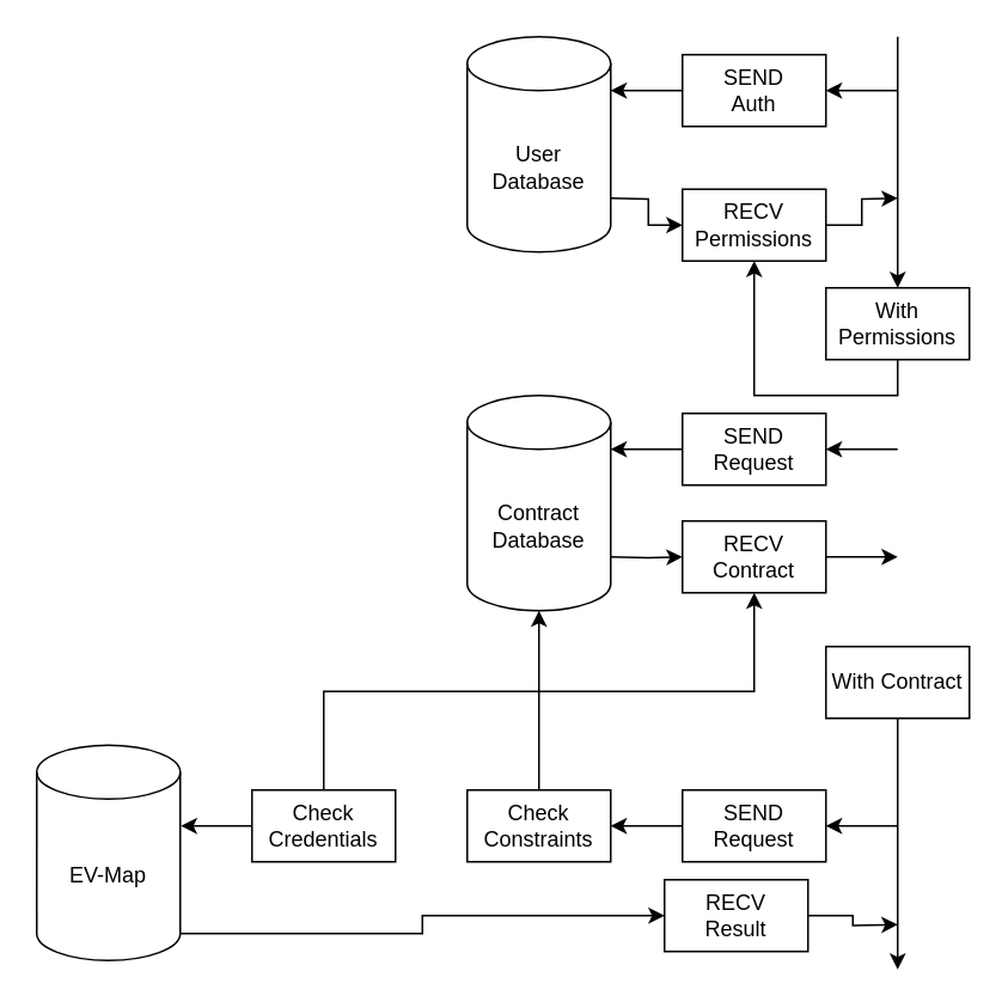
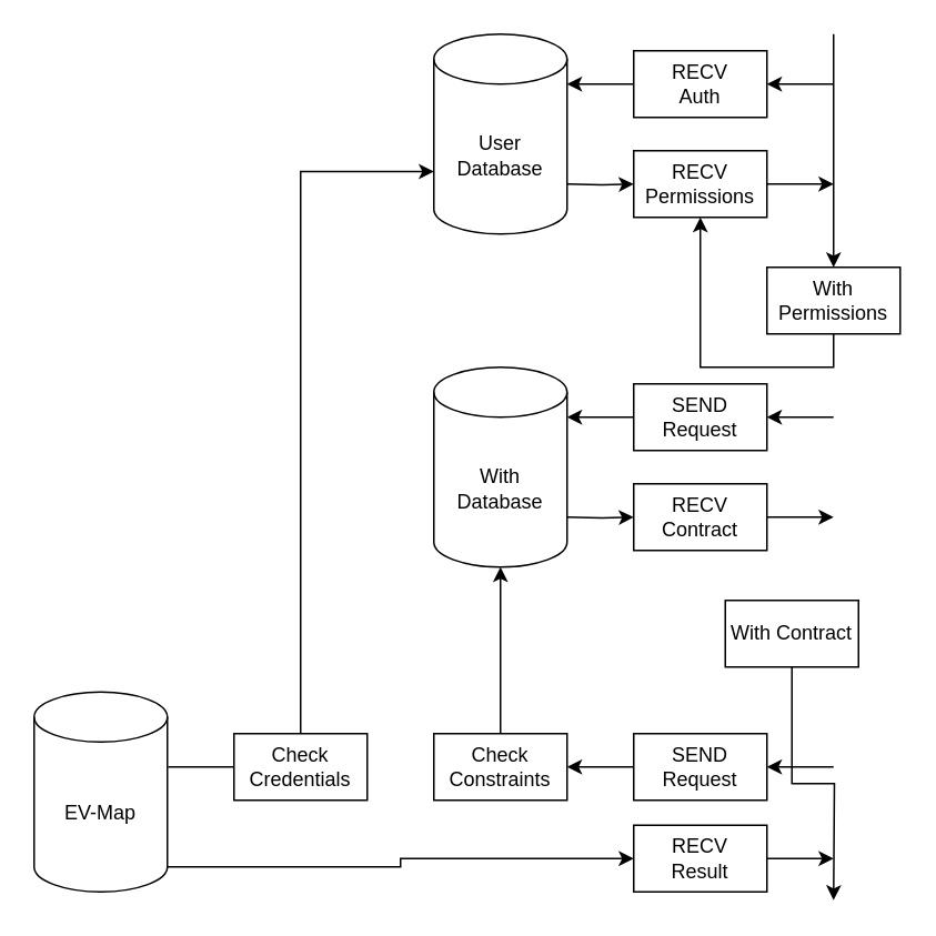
- <mxCell id="6" value="SEND&lt;br&gt;Auth" style="rounded=0;whiteSpace=wrap;html=1;" vertex="1" parent="1"><mxGeometry x="380" y="30" width="80" height="40" as="geometry" /></mxCell>
+ <mxCell id="6" value="RECV&lt;br&gt;Auth" style="rounded=0;whiteSpace=wrap;html=1;" vertex="1" parent="1"><mxGeometry x="380" y="30" width="80" height="40" as="geometry" /></mxCell>
- <mxCell id="4" value="RECV&lt;br&gt;Permissions" style="rounded=0;whiteSpace=wrap;html=1;" vertex="1" parent="1"><mxGeometry x="380" y="105" width="80" height="40" as="geometry" /></mxCell>
+ <mxCell id="4" value="RECV&lt;br&gt;Permissions" style="rounded=0;whiteSpace=wrap;html=1;" vertex="1" parent="1"><mxGeometry x="380" y="90" width="80" height="40" as="geometry" /></mxCell>
- <mxCell id="15" value="Contract&lt;br&gt;Database" style="shape=cylinder3;whiteSpace=wrap;html=1;boundedLbl=1;backgroundOutline=1;size=15;" vertex="1" parent="1"><mxGeometry x="260" y="220" width="80" height="120" as="geometry" /></mxCell>
+ <mxCell id="15" value="With&lt;br&gt;Database" style="shape=cylinder3;whiteSpace=wrap;html=1;boundedLbl=1;backgroundOutline=1;size=15;" vertex="1" parent="1"><mxGeometry x="260" y="220" width="80" height="120" as="geometry" /></mxCell>
- <mxCell id="27" value="With Contract" style="rounded=0;whiteSpace=wrap;html=1;" vertex="1" parent="1"><mxGeometry x="460" y="360" width="80" height="40" as="geometry" /></mxCell>
+ <mxCell id="27" value="With Contract" style="rounded=0;whiteSpace=wrap;html=1;" vertex="1" parent="1"><mxGeometry x="435" y="360" width="80" height="40" as="geometry" /></mxCell>
- <mxCell id="30" style="edgeStyle=orthogonalEdgeStyle;rounded=0;orthogonalLoop=1;jettySize=auto;html=1;exitX=0.5;exitY=0;exitDx=0;exitDy=0;" edge="1" parent="1" source="32" target="12"><mxGeometry relative="1" as="geometry" /></mxCell>
+ <mxCell id="30" style="edgeStyle=orthogonalEdgeStyle;rounded=0;orthogonalLoop=1;jettySize=auto;html=1;exitX=0.5;exitY=0;exitDx=0;exitDy=0;entryX=0;entryY=0;entryDx=0;entryDy=82.5;entryPerimeter=0;" edge="1" parent="1" source="32" target="9"><mxGeometry relative="1" as="geometry" /></mxCell>
- <mxCell id="31" style="edgeStyle=orthogonalEdgeStyle;rounded=0;orthogonalLoop=1;jettySize=auto;html=1;exitX=0;exitY=0.5;exitDx=0;exitDy=0;entryX=1.005;entryY=0.375;entryDx=0;entryDy=0;entryPerimeter=0;" edge="1" parent="1" source="32" target="24"><mxGeometry relative="1" as="geometry" /></mxCell>
+ <mxCell id="31" style="edgeStyle=orthogonalEdgeStyle;rounded=0;orthogonalLoop=1;jettySize=auto;html=1;exitX=0;exitY=0.5;exitDx=0;exitDy=0;entryX=1.005;entryY=0.375;entryDx=0;entryDy=0;entryPerimeter=0;endArrow=none;" edge="1" parent="1" source="32" target="24"><mxGeometry relative="1" as="geometry" /></mxCell>
- <mxCell id="21" value="RECV&lt;br&gt;Result" style="rounded=0;whiteSpace=wrap;html=1;" vertex="1" parent="1"><mxGeometry x="370" y="490" width="80" height="40" as="geometry" /></mxCell>
+ <mxCell id="21" value="RECV&lt;br&gt;Result" style="rounded=0;whiteSpace=wrap;html=1;" vertex="1" parent="1"><mxGeometry x="380" y="495" width="80" height="40" as="geometry" /></mxCell>
